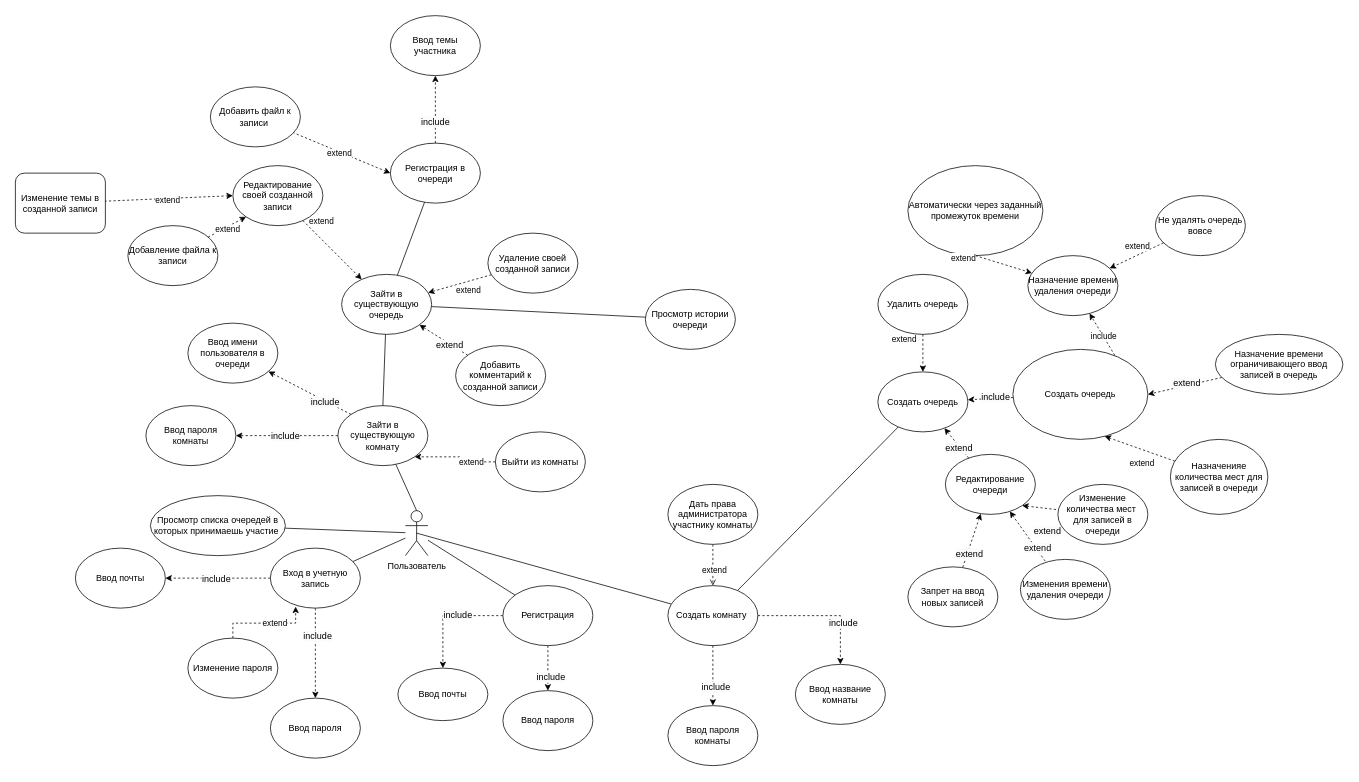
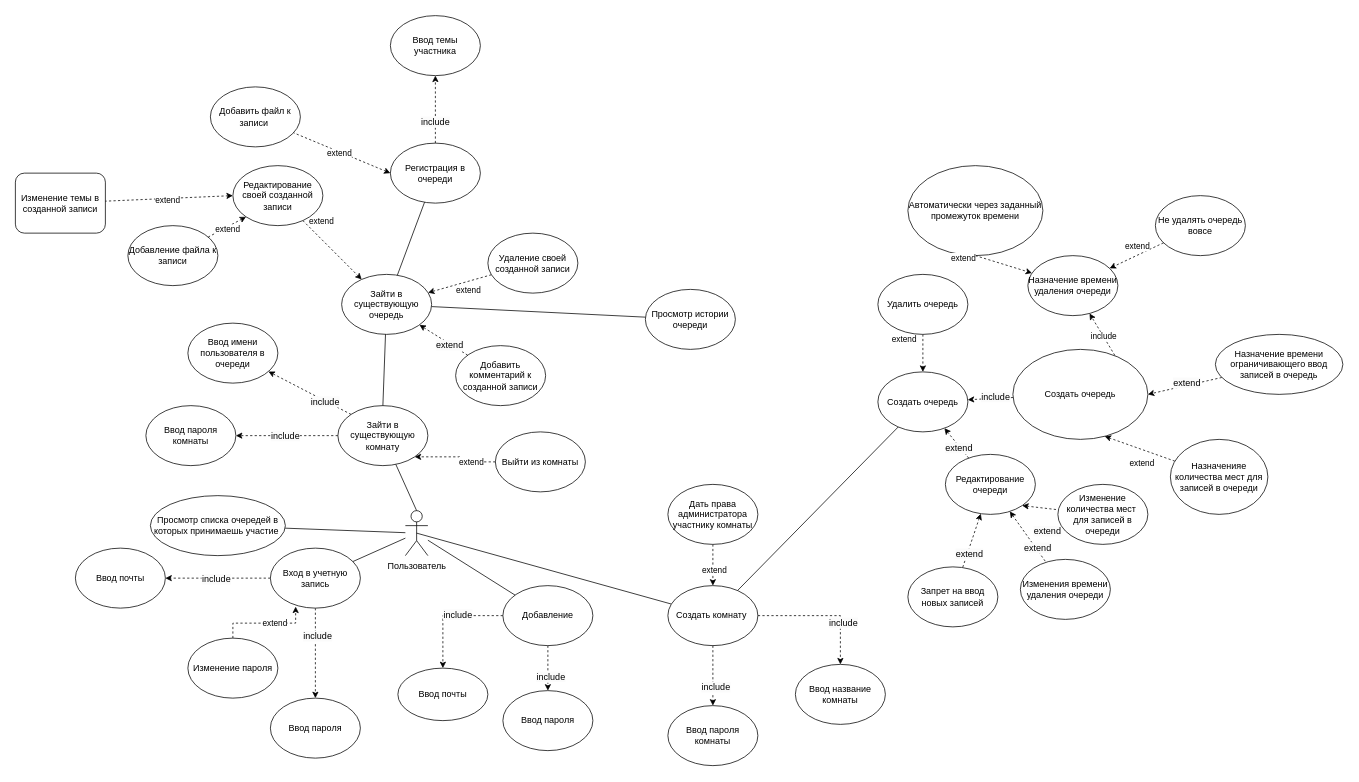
- <mxCell id="100" style="edgeStyle=orthogonalEdgeStyle;rounded=0;orthogonalLoop=1;jettySize=auto;html=1;dashed=1;endArrow=open;" edge="1" parent="1" source="103" target="93"><mxGeometry relative="1" as="geometry"><mxPoint x="1150" y="705" as="sourcePoint" /><mxPoint x="414" y="943" as="targetPoint" /></mxGeometry></mxCell>
+ <mxCell id="100" style="edgeStyle=orthogonalEdgeStyle;rounded=0;orthogonalLoop=1;jettySize=auto;html=1;dashed=1;" edge="1" parent="1" source="103" target="93"><mxGeometry relative="1" as="geometry"><mxPoint x="1150" y="705" as="sourcePoint" /><mxPoint x="414" y="943" as="targetPoint" /></mxGeometry></mxCell>
- <mxCell id="7" value="Регистрация" style="ellipse;whiteSpace=wrap;html=1;" vertex="1" parent="1"><mxGeometry x="670" y="780" width="120" height="80" as="geometry" /></mxCell>
+ <mxCell id="7" value="Добавление" style="ellipse;whiteSpace=wrap;html=1;" vertex="1" parent="1"><mxGeometry x="670" y="780" width="120" height="80" as="geometry" /></mxCell>
